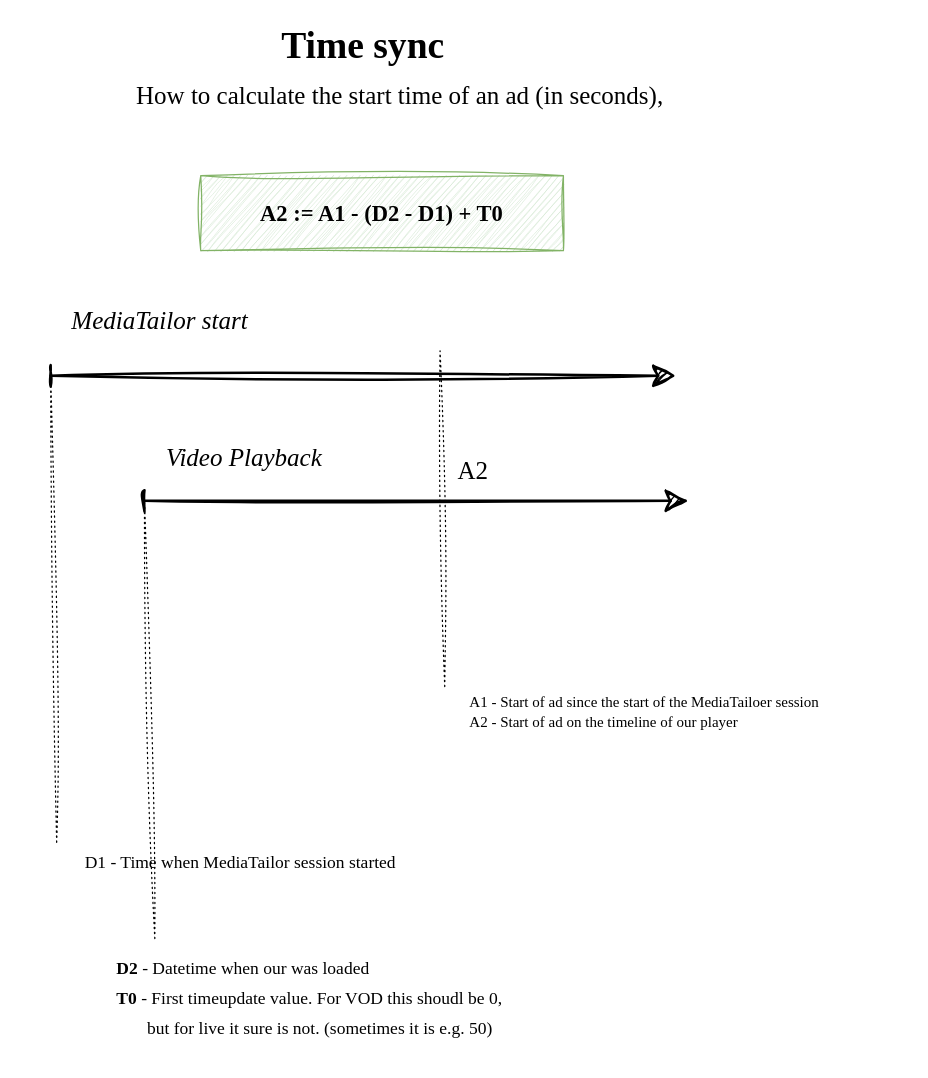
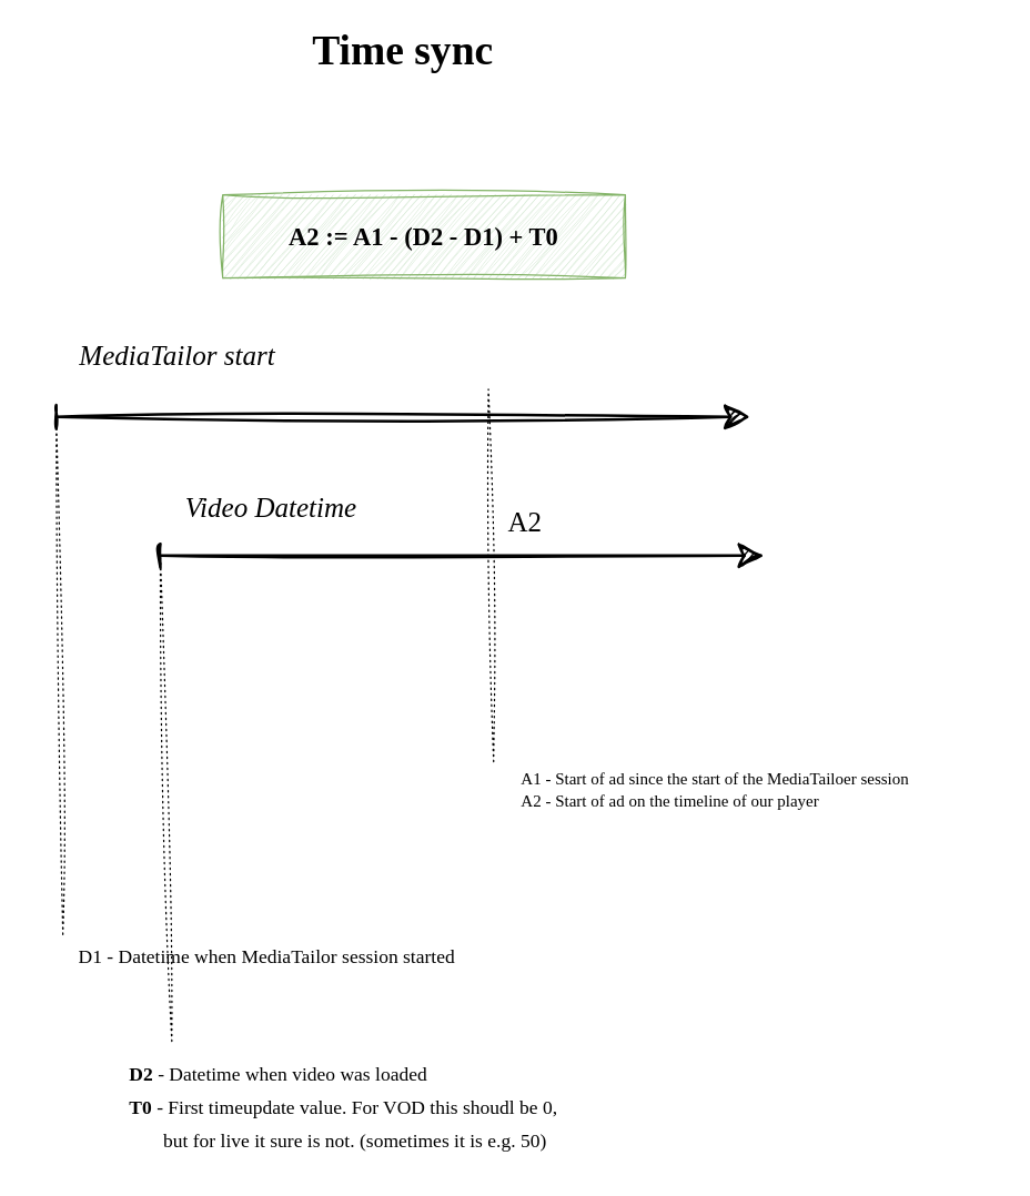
- <mxCell id="16" value="How to calculate the start time of an ad (in seconds)," style="text;html=1;strokeColor=none;fillColor=none;align=center;verticalAlign=middle;whiteSpace=wrap;rounded=0;sketch=1;hachureGap=4;jiggle=2;curveFitting=1;fontFamily=Architects Daughter;fontSource=https%3A%2F%2Ffonts.googleapis.com%2Fcss%3Ffamily%3DArchitects%2BDaughter;fontSize=20;" vertex="1" parent="2"><mxGeometry x="30" y="40" width="539" height="30" as="geometry" /></mxCell>
- <mxCell id="8" value="Video Playback" style="text;html=1;strokeColor=none;fillColor=none;align=center;verticalAlign=middle;whiteSpace=wrap;rounded=0;sketch=1;hachureGap=4;jiggle=2;curveFitting=1;fontFamily=Architects Daughter;fontSource=https%3A%2F%2Ffonts.googleapis.com%2Fcss%3Ffamily%3DArchitects%2BDaughter;fontSize=20;fontStyle=2" vertex="1" parent="2"><mxGeometry x="80" y="330" width="190" height="30" as="geometry" /></mxCell>
+ <mxCell id="8" value="Video Datetime" style="text;html=1;strokeColor=none;fillColor=none;align=center;verticalAlign=middle;whiteSpace=wrap;rounded=0;sketch=1;hachureGap=4;jiggle=2;curveFitting=1;fontFamily=Architects Daughter;fontSource=https%3A%2F%2Ffonts.googleapis.com%2Fcss%3Ffamily%3DArchitects%2BDaughter;fontSize=20;fontStyle=2" vertex="1" parent="2"><mxGeometry x="80" y="330" width="190" height="30" as="geometry" /></mxCell>
- <mxCell id="10" value="D1 - Time when MediaTailor session started" style="text;html=1;strokeColor=none;fillColor=none;align=center;verticalAlign=middle;whiteSpace=wrap;rounded=0;sketch=1;hachureGap=4;jiggle=2;curveFitting=1;fontFamily=Architects Daughter;fontSource=https%3A%2F%2Ffonts.googleapis.com%2Fcss%3Ffamily%3DArchitects%2BDaughter;fontSize=14;" vertex="1" parent="2"><mxGeometry x="2" y="655" width="340" height="30" as="geometry" /></mxCell>
+ <mxCell id="10" value="D1 - Datetime when MediaTailor session started" style="text;html=1;strokeColor=none;fillColor=none;align=center;verticalAlign=middle;whiteSpace=wrap;rounded=0;sketch=1;hachureGap=4;jiggle=2;curveFitting=1;fontFamily=Architects Daughter;fontSource=https%3A%2F%2Ffonts.googleapis.com%2Fcss%3Ffamily%3DArchitects%2BDaughter;fontSize=14;" vertex="1" parent="2"><mxGeometry x="2" y="655" width="340" height="30" as="geometry" /></mxCell>
- <mxCell id="11" value="&lt;font style=&quot;font-size: 14px;&quot;&gt;&lt;b&gt;D2&lt;/b&gt; - Datetime when our was loaded&lt;br&gt;&lt;b&gt;T0&lt;/b&gt; - First timeupdate value. For VOD this shoudl be 0,&lt;br&gt;&amp;nbsp; &amp;nbsp; &amp;nbsp; &amp;nbsp;but for live it sure is not. (sometimes it is e.g. 50)&lt;/font&gt;" style="text;html=1;strokeColor=none;fillColor=none;align=left;verticalAlign=middle;whiteSpace=wrap;rounded=0;sketch=1;hachureGap=4;jiggle=2;curveFitting=1;fontFamily=Architects Daughter;fontSource=https%3A%2F%2Ffonts.googleapis.com%2Fcss%3Ffamily%3DArchitects%2BDaughter;fontSize=20;" vertex="1" parent="2"><mxGeometry x="71" y="730" width="529" height="90" as="geometry" /></mxCell>
+ <mxCell id="11" value="&lt;font style=&quot;font-size: 14px;&quot;&gt;&lt;b&gt;D2&lt;/b&gt; - Datetime when video was loaded&lt;br&gt;&lt;b&gt;T0&lt;/b&gt; - First timeupdate value. For VOD this shoudl be 0,&lt;br&gt;&amp;nbsp; &amp;nbsp; &amp;nbsp; &amp;nbsp;but for live it sure is not. (sometimes it is e.g. 50)&lt;/font&gt;" style="text;html=1;strokeColor=none;fillColor=none;align=left;verticalAlign=middle;whiteSpace=wrap;rounded=0;sketch=1;hachureGap=4;jiggle=2;curveFitting=1;fontFamily=Architects Daughter;fontSource=https%3A%2F%2Ffonts.googleapis.com%2Fcss%3Ffamily%3DArchitects%2BDaughter;fontSize=20;" vertex="1" parent="2"><mxGeometry x="71" y="730" width="529" height="90" as="geometry" /></mxCell>
